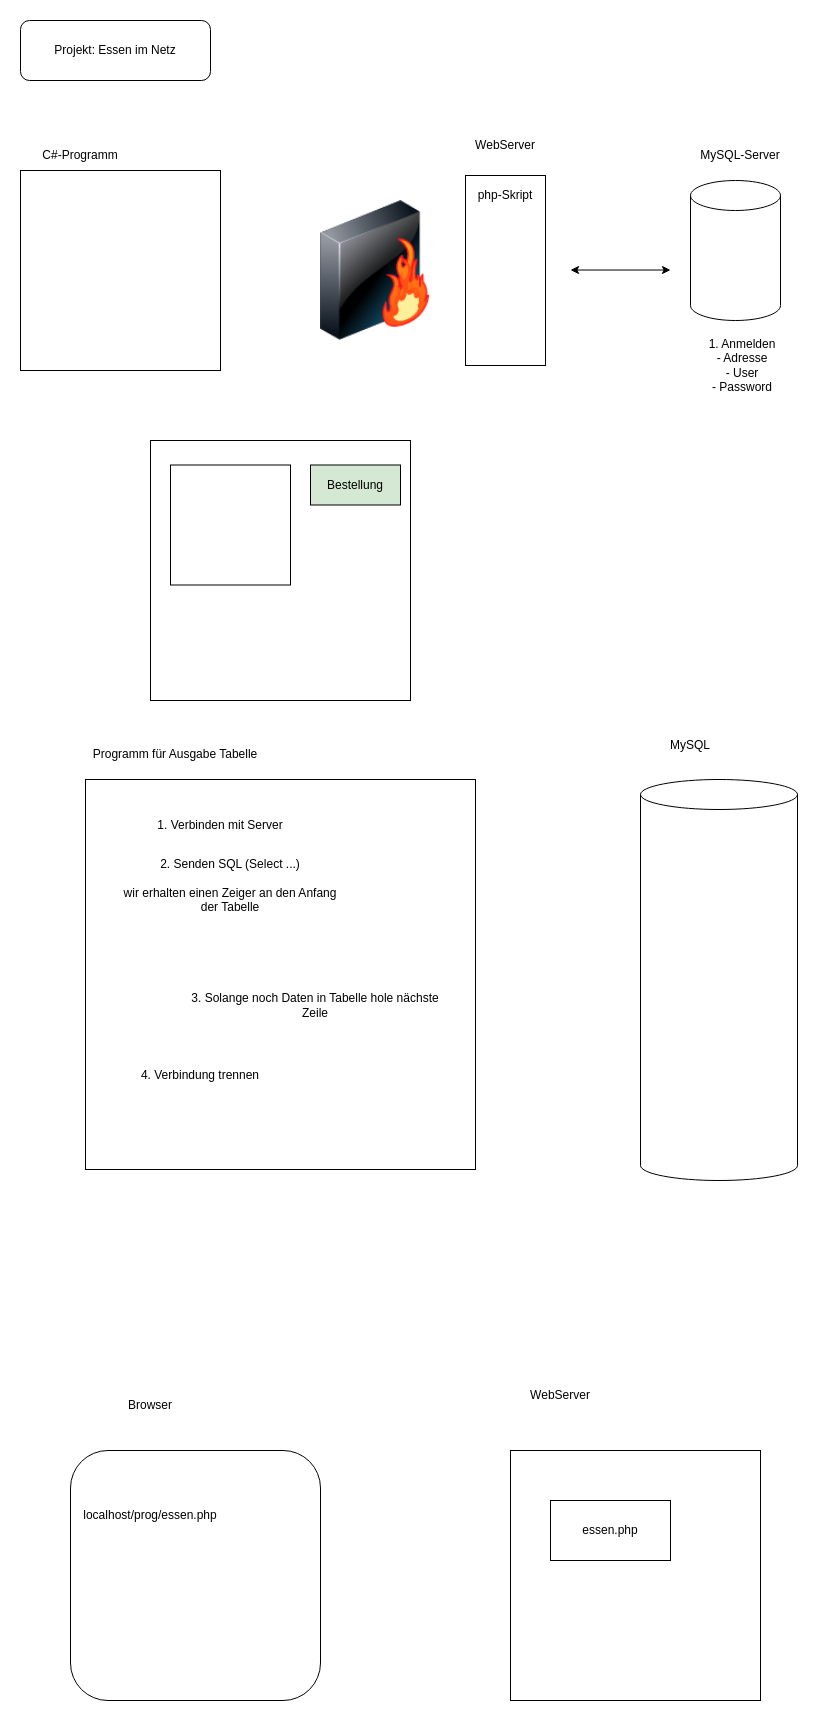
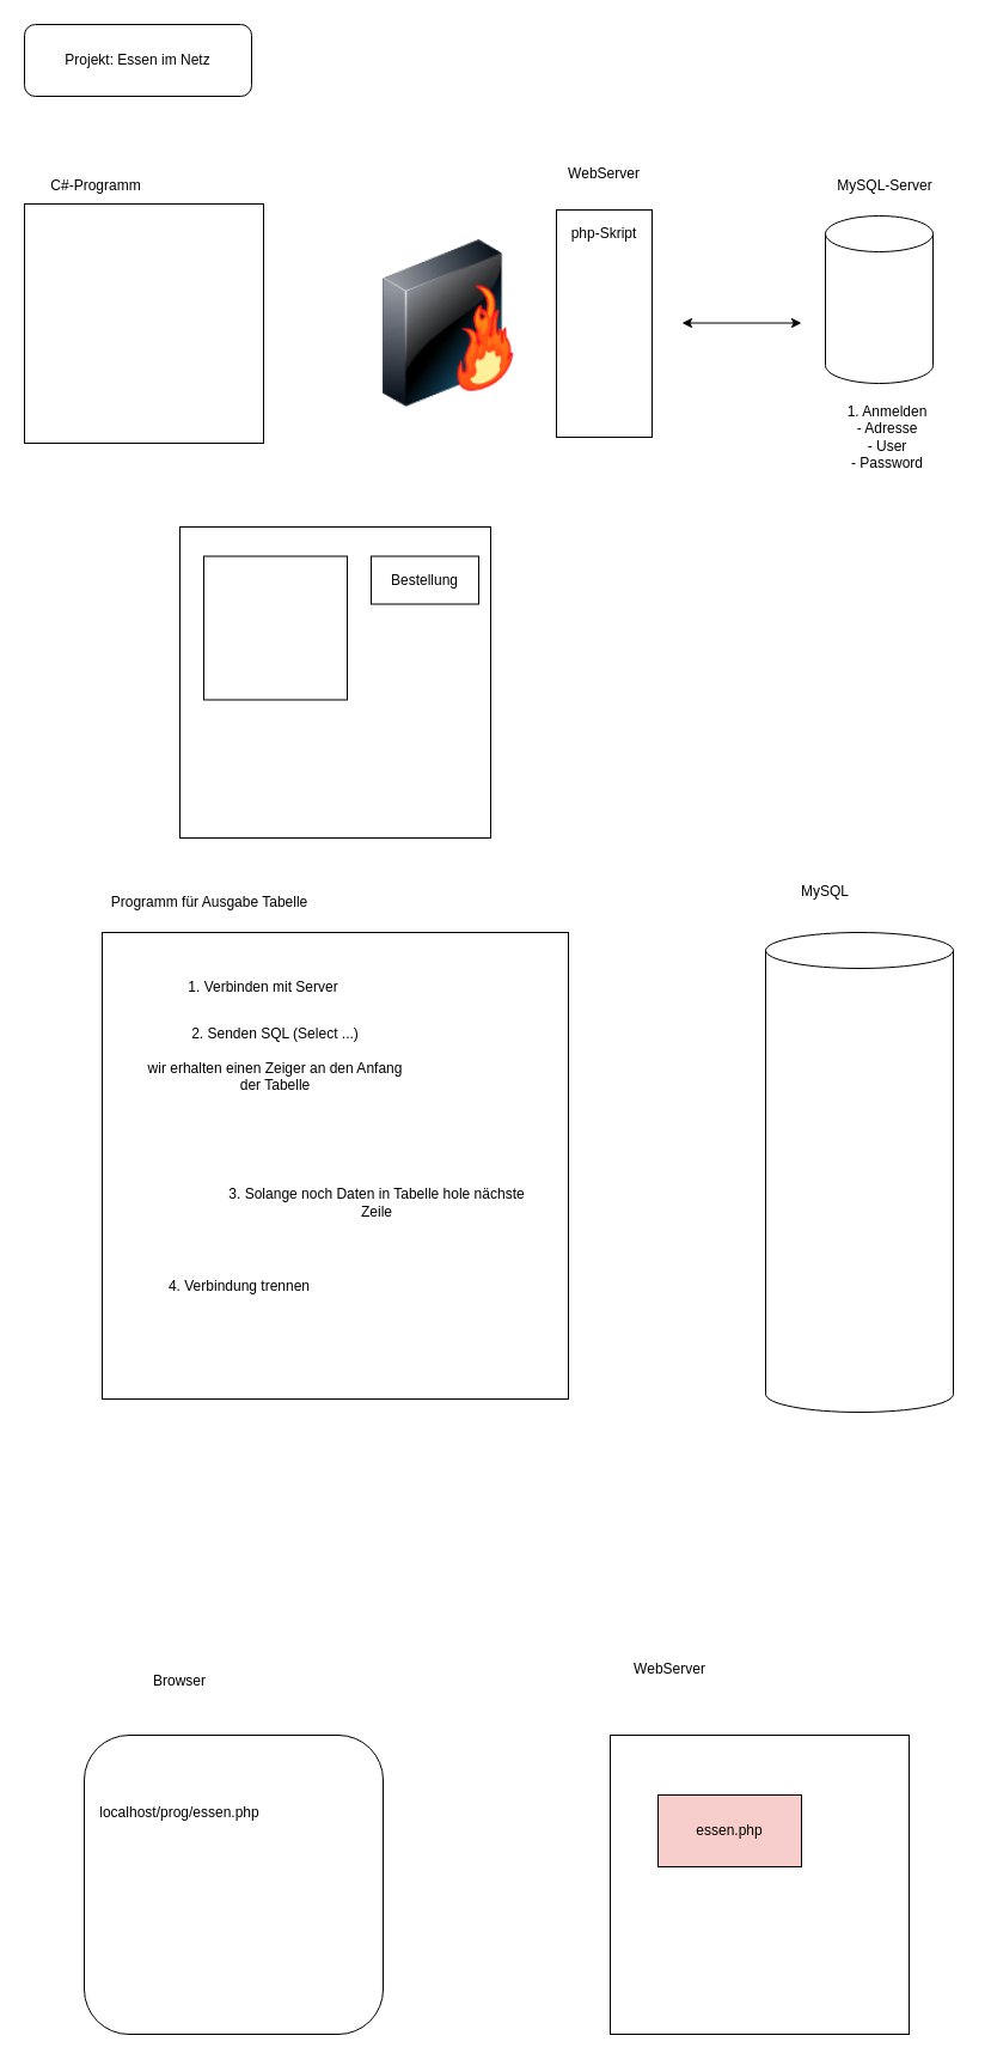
- <mxCell id="14" value="Bestellung" style="rounded=0;whiteSpace=wrap;html=1;fillColor=#d5e8d4;" vertex="1" parent="1"><mxGeometry x="310" y="464.5" width="90" height="40" as="geometry" /></mxCell>
+ <mxCell id="14" value="Bestellung" style="rounded=0;whiteSpace=wrap;html=1;" vertex="1" parent="1"><mxGeometry x="310" y="464.5" width="90" height="40" as="geometry" /></mxCell>
- <mxCell id="29" value="essen.php" style="rounded=0;whiteSpace=wrap;html=1;" vertex="1" parent="1"><mxGeometry x="550" y="1500" width="120" height="60" as="geometry" /></mxCell>
+ <mxCell id="29" value="essen.php" style="rounded=0;whiteSpace=wrap;html=1;fillColor=#f8cecc;" vertex="1" parent="1"><mxGeometry x="550" y="1500" width="120" height="60" as="geometry" /></mxCell>
